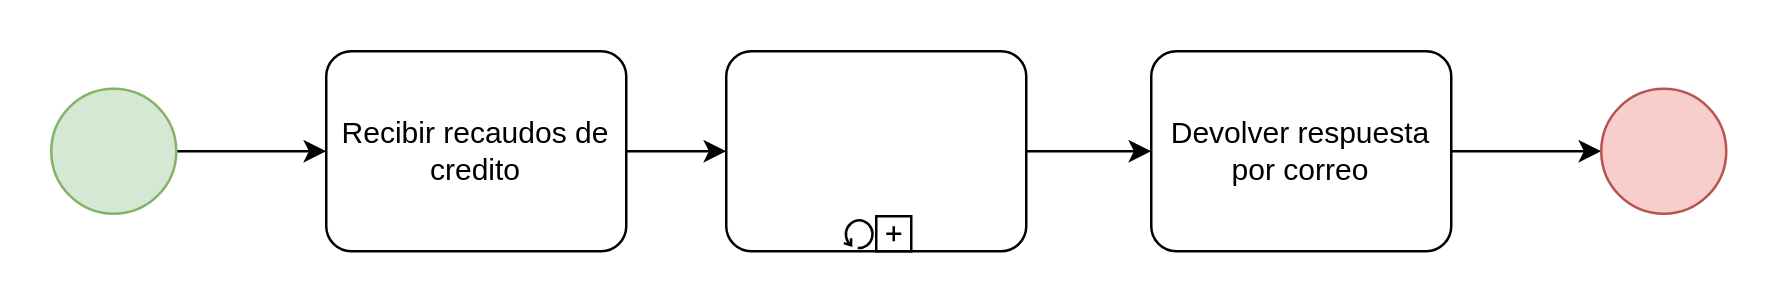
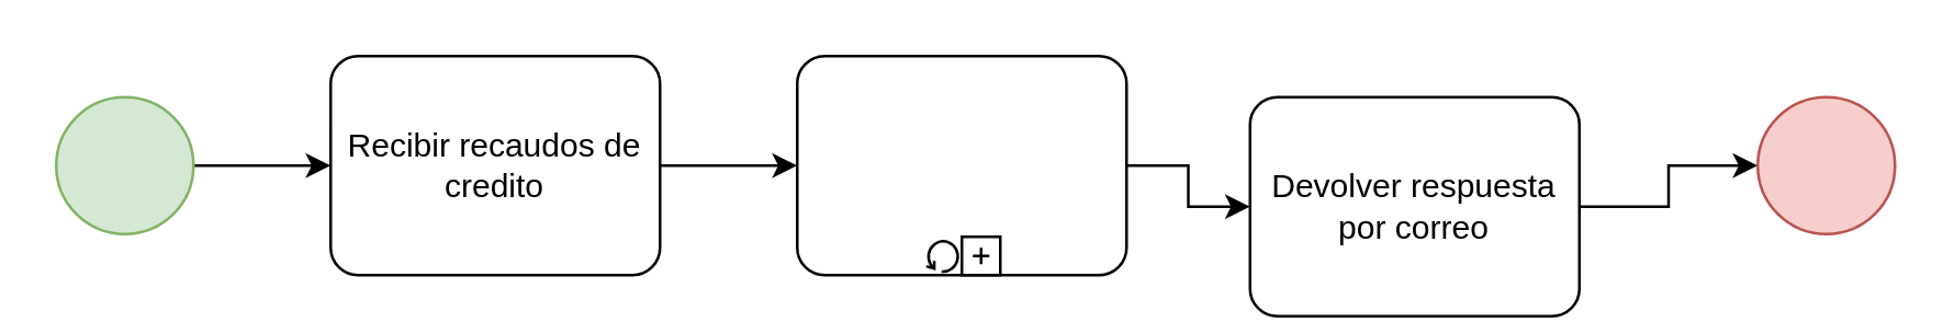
- <mxCell id="5" value="Recibir recaudos de credito" style="points=[[0.25,0,0],[0.5,0,0],[0.75,0,0],[1,0.25,0],[1,0.5,0],[1,0.75,0],[0.75,1,0],[0.5,1,0],[0.25,1,0],[0,0.75,0],[0,0.5,0],[0,0.25,0]];shape=mxgraph.bpmn.task;whiteSpace=wrap;rectStyle=rounded;size=10;taskMarker=abstract;" vertex="1" parent="1"><mxGeometry x="130" y="20" width="120" height="80" as="geometry" /></mxCell>
+ <mxCell id="5" value="Recibir recaudos de credito" style="points=[[0.25,0,0],[0.5,0,0],[0.75,0,0],[1,0.25,0],[1,0.5,0],[1,0.75,0],[0.75,1,0],[0.5,1,0],[0.25,1,0],[0,0.75,0],[0,0.5,0],[0,0.25,0]];shape=mxgraph.bpmn.task;whiteSpace=wrap;rectStyle=rounded;size=10;taskMarker=abstract;" vertex="1" parent="1"><mxGeometry x="120" y="20" width="120" height="80" as="geometry" /></mxCell>
- <mxCell id="7" value="Devolver respuesta por correo" style="points=[[0.25,0,0],[0.5,0,0],[0.75,0,0],[1,0.25,0],[1,0.5,0],[1,0.75,0],[0.75,1,0],[0.5,1,0],[0.25,1,0],[0,0.75,0],[0,0.5,0],[0,0.25,0]];shape=mxgraph.bpmn.task;whiteSpace=wrap;rectStyle=rounded;size=10;taskMarker=abstract;" vertex="1" parent="1"><mxGeometry x="460" y="20" width="120" height="80" as="geometry" /></mxCell>
+ <mxCell id="7" value="Devolver respuesta por correo" style="points=[[0.25,0,0],[0.5,0,0],[0.75,0,0],[1,0.25,0],[1,0.5,0],[1,0.75,0],[0.75,1,0],[0.5,1,0],[0.25,1,0],[0,0.75,0],[0,0.5,0],[0,0.25,0]];shape=mxgraph.bpmn.task;whiteSpace=wrap;rectStyle=rounded;size=10;taskMarker=abstract;" vertex="1" parent="1"><mxGeometry x="455" y="35" width="120" height="80" as="geometry" /></mxCell>
